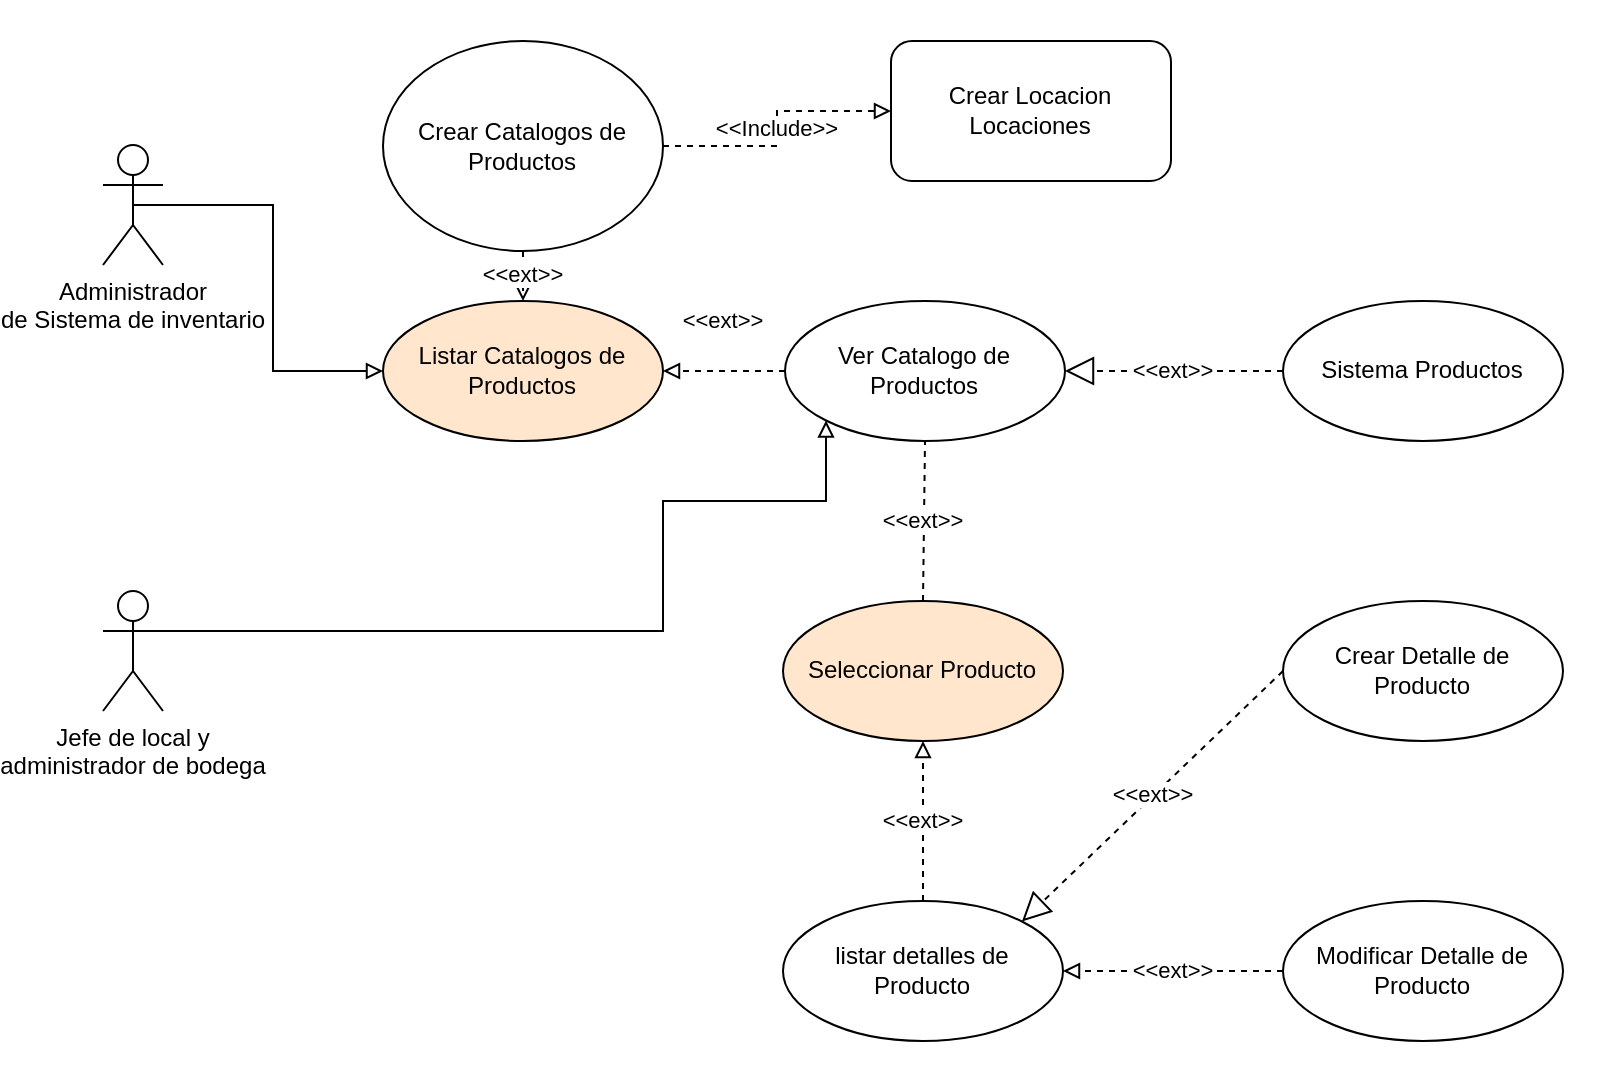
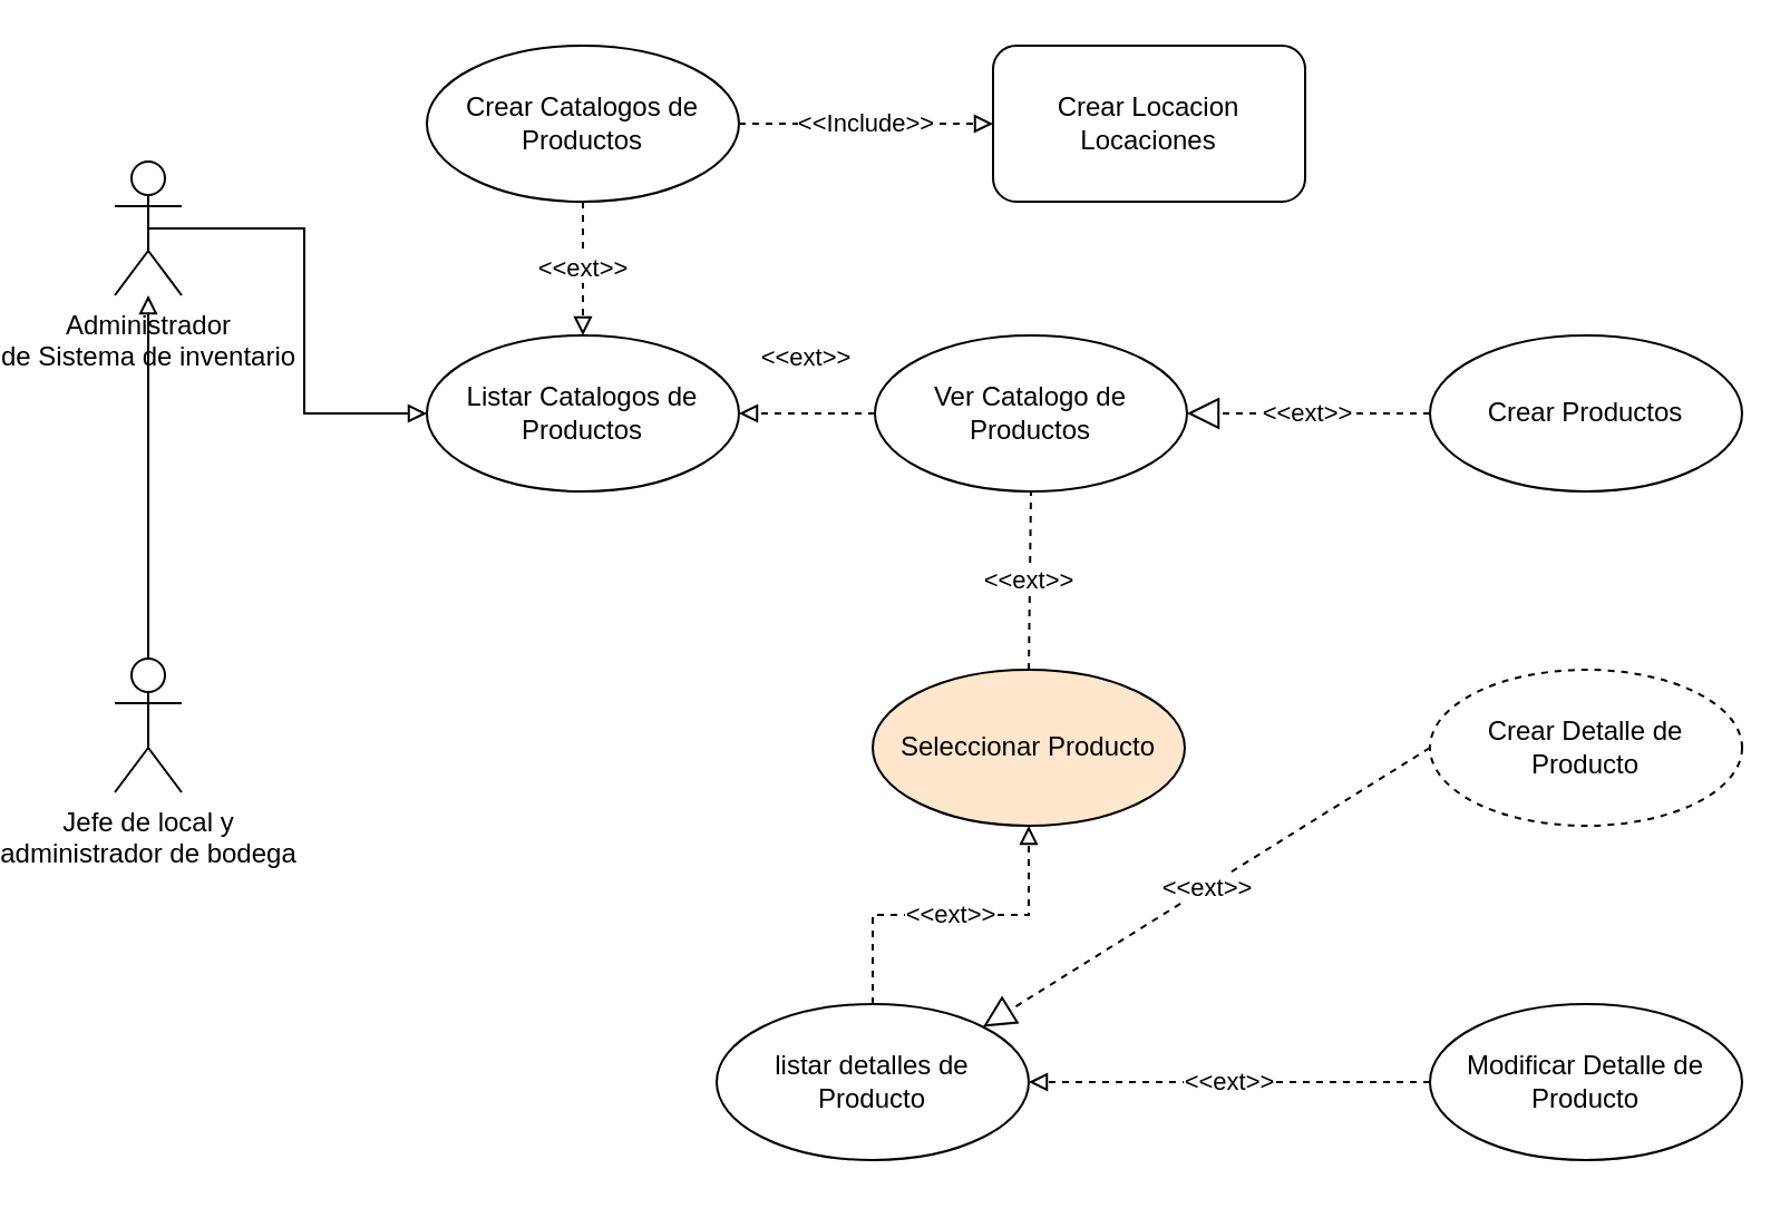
- <mxCell id="16" value="Crear Catalogos de Productos" style="ellipse;whiteSpace=wrap;html=1;" vertex="1" parent="1"><mxGeometry x="160" y="20" width="140" height="105" as="geometry" /></mxCell>
+ <mxCell id="16" value="Crear Catalogos de Productos" style="ellipse;whiteSpace=wrap;html=1;" vertex="1" parent="1"><mxGeometry x="160" y="20" width="140" height="70" as="geometry" /></mxCell>
- <mxCell id="14" value="Listar Catalogos de Productos" style="ellipse;whiteSpace=wrap;html=1;fillColor=#ffe6cc;" vertex="1" parent="1"><mxGeometry x="160" y="150" width="140" height="70" as="geometry" /></mxCell>
+ <mxCell id="14" value="Listar Catalogos de Productos" style="ellipse;whiteSpace=wrap;html=1;" vertex="1" parent="1"><mxGeometry x="160" y="150" width="140" height="70" as="geometry" /></mxCell>
- <mxCell id="8" value="Sistema Productos" style="ellipse;whiteSpace=wrap;html=1;" parent="1" vertex="1"><mxGeometry x="610" y="150" width="140" height="70" as="geometry" /></mxCell>
+ <mxCell id="8" value="Crear Productos" style="ellipse;whiteSpace=wrap;html=1;" parent="1" vertex="1"><mxGeometry x="610" y="150" width="140" height="70" as="geometry" /></mxCell>
+ <mxCell id="17" style="edgeStyle=orthogonalEdgeStyle;rounded=0;orthogonalLoop=1;jettySize=auto;html=1;endArrow=block;endFill=0;" edge="1" parent="1" source="19" target="3"><mxGeometry relative="1" as="geometry" /></mxCell>
- <mxCell id="18" style="edgeStyle=orthogonalEdgeStyle;rounded=0;orthogonalLoop=1;jettySize=auto;html=1;exitX=1;exitY=0.333;exitDx=0;exitDy=0;exitPerimeter=0;entryX=0;entryY=1;entryDx=0;entryDy=0;endArrow=block;endFill=0;" edge="1" parent="1" source="19" target="7"><mxGeometry relative="1" as="geometry"><Array as="points"><mxPoint x="300" y="315" /><mxPoint x="300" y="250" /><mxPoint x="382" y="250" /></Array></mxGeometry></mxCell>
- <mxCell id="9" value="&lt;div&gt;Crear Detalle de Producto&lt;/div&gt;" style="ellipse;whiteSpace=wrap;html=1;" parent="1" vertex="1"><mxGeometry x="610" y="300" width="140" height="70" as="geometry" /></mxCell>
+ <mxCell id="9" value="&lt;div&gt;Crear Detalle de Producto&lt;/div&gt;" style="ellipse;whiteSpace=wrap;html=1;dashed=1;" parent="1" vertex="1"><mxGeometry x="610" y="300" width="140" height="70" as="geometry" /></mxCell>
- <mxCell id="21" value="listar detalles de Producto" style="ellipse;whiteSpace=wrap;html=1;" vertex="1" parent="1"><mxGeometry x="360" y="450" width="140" height="70" as="geometry" /></mxCell>
+ <mxCell id="21" value="listar detalles de Producto" style="ellipse;whiteSpace=wrap;html=1;" vertex="1" parent="1"><mxGeometry x="290" y="450" width="140" height="70" as="geometry" /></mxCell>
